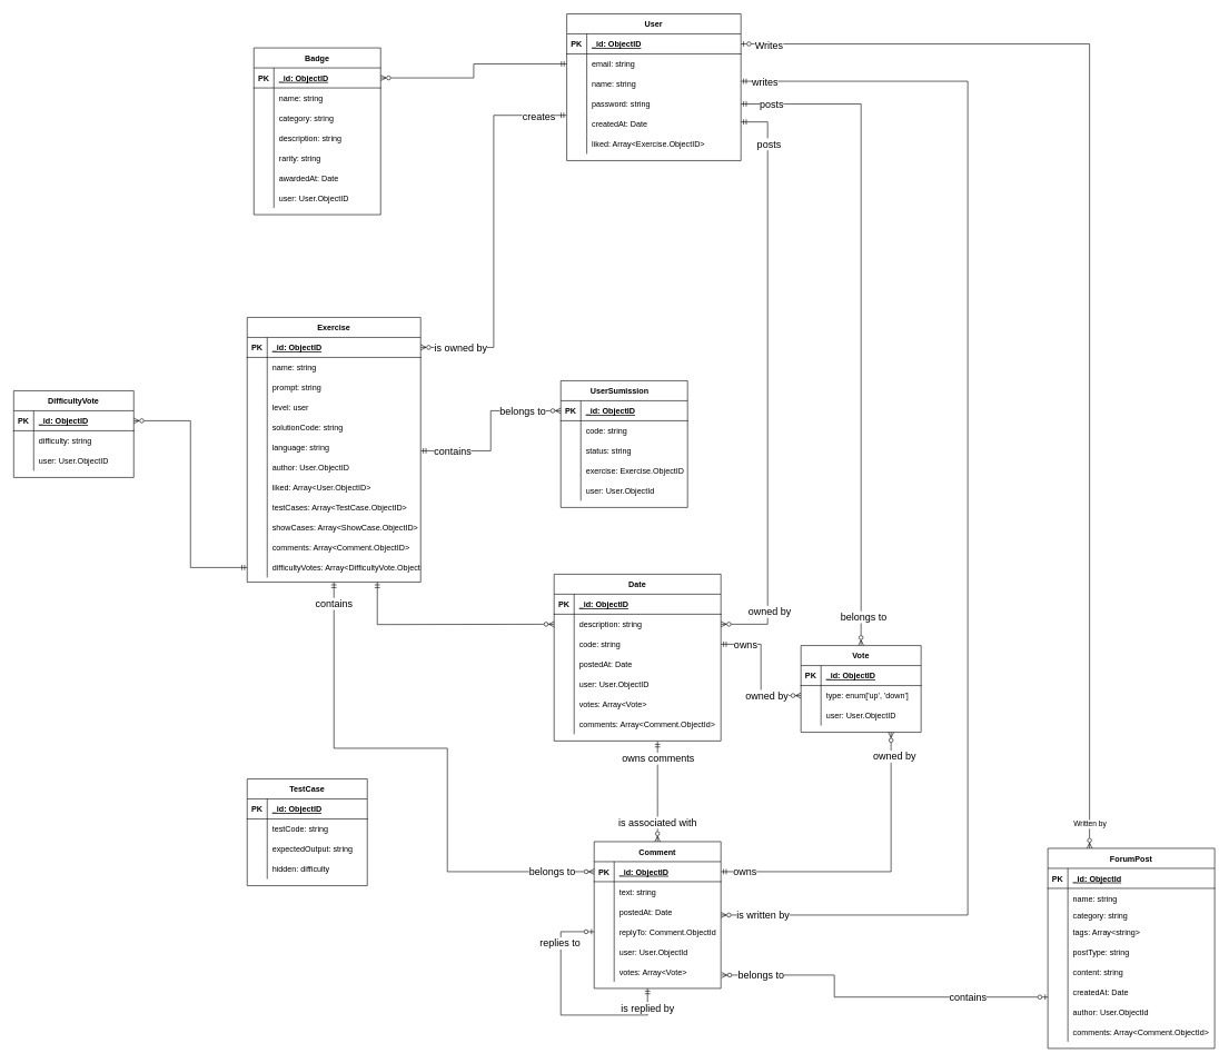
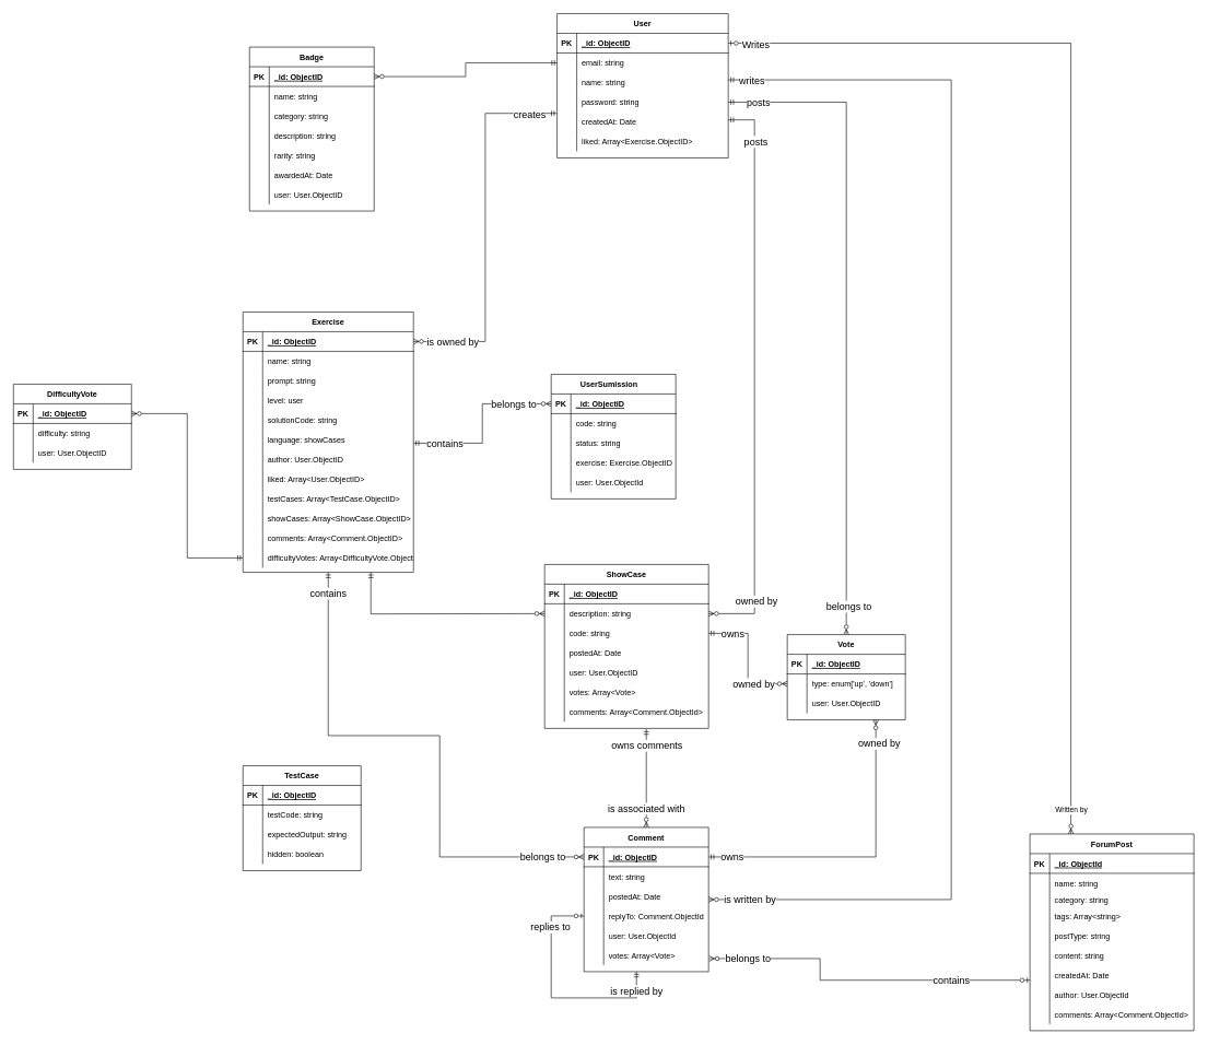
- <mxCell id="39" value="language: string" style="shape=partialRectangle;connectable=0;fillColor=none;top=0;left=0;bottom=0;right=0;align=left;spacingLeft=6;overflow=hidden;" parent="37" vertex="1"><mxGeometry x="30" width="230" height="30" as="geometry"><mxRectangle width="230" height="30" as="alternateBounds" /></mxGeometry></mxCell>
+ <mxCell id="39" value="language: showCases" style="shape=partialRectangle;connectable=0;fillColor=none;top=0;left=0;bottom=0;right=0;align=left;spacingLeft=6;overflow=hidden;" parent="37" vertex="1"><mxGeometry x="30" width="230" height="30" as="geometry"><mxRectangle width="230" height="30" as="alternateBounds" /></mxGeometry></mxCell>
- <mxCell id="93" value="Date" style="shape=table;startSize=30;container=1;collapsible=1;childLayout=tableLayout;fixedRows=1;rowLines=0;fontStyle=1;align=center;resizeLast=1;" parent="1" vertex="1"><mxGeometry x="830" y="860" width="250" height="250" as="geometry" /></mxCell>
+ <mxCell id="93" value="ShowCase" style="shape=table;startSize=30;container=1;collapsible=1;childLayout=tableLayout;fixedRows=1;rowLines=0;fontStyle=1;align=center;resizeLast=1;" parent="1" vertex="1"><mxGeometry x="830" y="860" width="250" height="250" as="geometry" /></mxCell>
- <mxCell id="70" value="hidden: difficulty" style="shape=partialRectangle;connectable=0;fillColor=none;top=0;left=0;bottom=0;right=0;align=left;spacingLeft=6;overflow=hidden;" parent="68" vertex="1"><mxGeometry x="30" width="150" height="30" as="geometry"><mxRectangle width="150" height="30" as="alternateBounds" /></mxGeometry></mxCell>
+ <mxCell id="70" value="hidden: boolean" style="shape=partialRectangle;connectable=0;fillColor=none;top=0;left=0;bottom=0;right=0;align=left;spacingLeft=6;overflow=hidden;" parent="68" vertex="1"><mxGeometry x="30" width="150" height="30" as="geometry"><mxRectangle width="150" height="30" as="alternateBounds" /></mxGeometry></mxCell>
